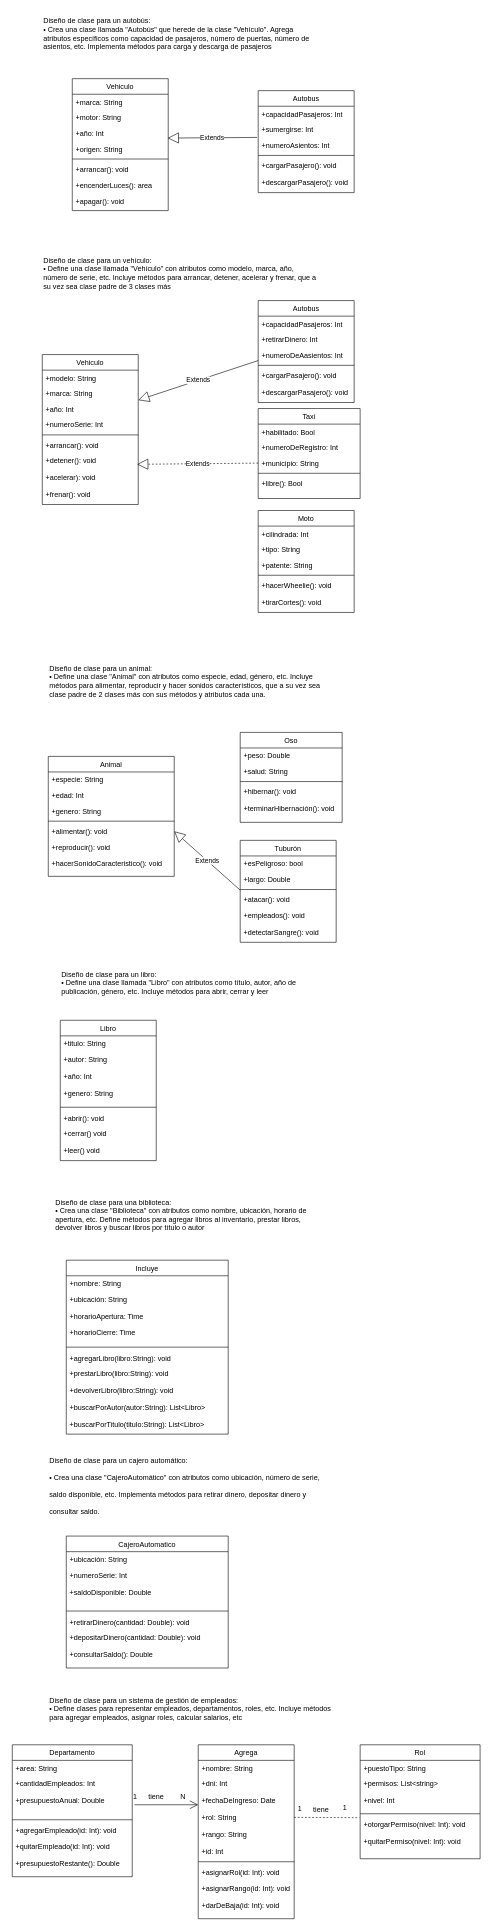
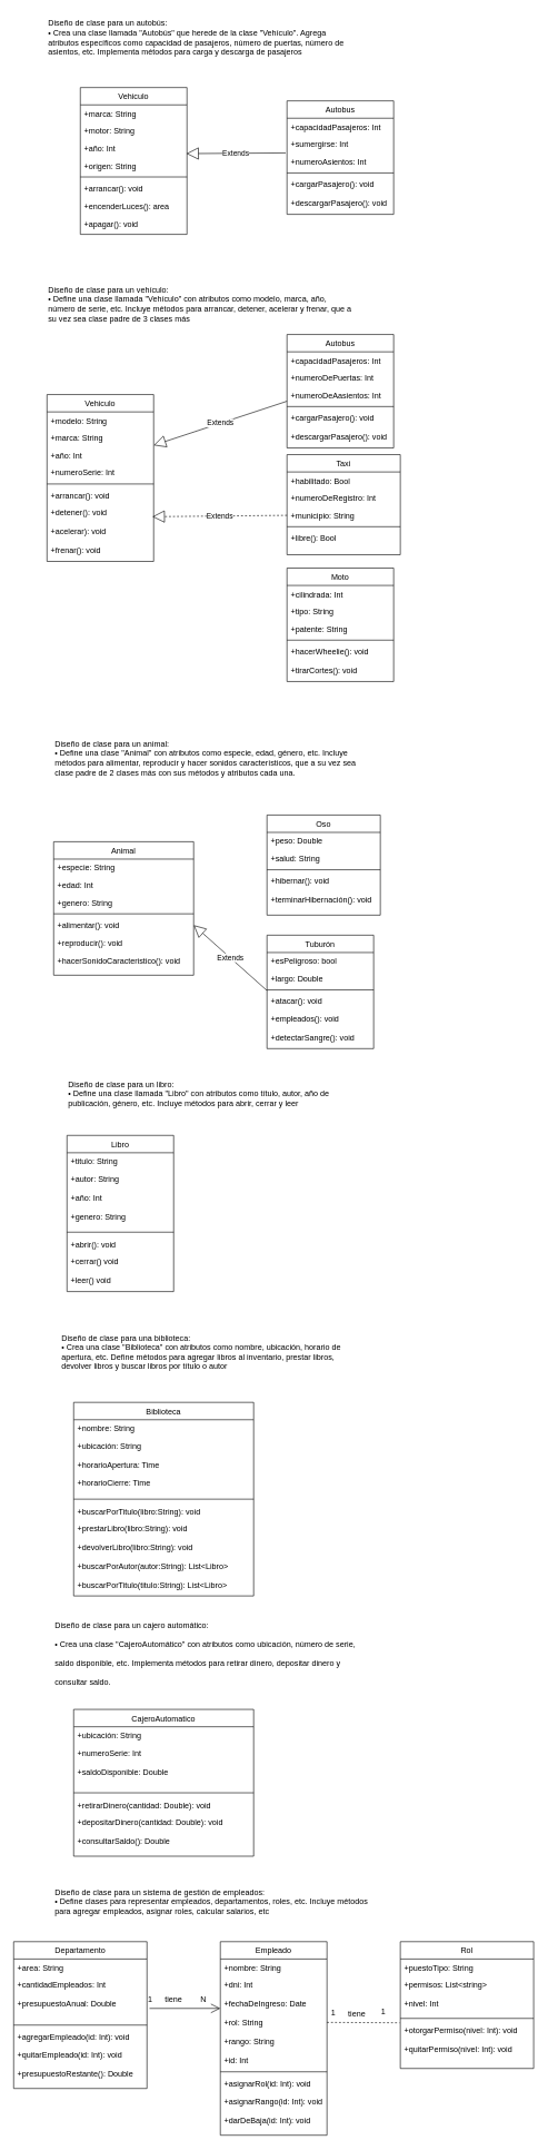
- <mxCell id="29" value="+retirarDinero: Int" style="text;align=left;verticalAlign=top;spacingLeft=4;spacingRight=4;overflow=hidden;rotatable=0;points=[[0,0.5],[1,0.5]];portConstraint=eastwest;rounded=0;shadow=0;html=0;" vertex="1" parent="27"><mxGeometry y="52" width="160" height="26" as="geometry" /></mxCell>
+ <mxCell id="29" value="+numeroDePuertas: Int" style="text;align=left;verticalAlign=top;spacingLeft=4;spacingRight=4;overflow=hidden;rotatable=0;points=[[0,0.5],[1,0.5]];portConstraint=eastwest;rounded=0;shadow=0;html=0;" vertex="1" parent="27"><mxGeometry y="52" width="160" height="26" as="geometry" /></mxCell>
- <mxCell id="75" value="Incluye" style="swimlane;fontStyle=0;align=center;verticalAlign=top;childLayout=stackLayout;horizontal=1;startSize=26;horizontalStack=0;resizeParent=1;resizeLast=0;collapsible=1;marginBottom=0;rounded=0;shadow=0;strokeWidth=1;" vertex="1" parent="1"><mxGeometry x="110" y="2100" width="270" height="290" as="geometry"><mxRectangle x="550" y="140" width="160" height="26" as="alternateBounds" /></mxGeometry></mxCell>
+ <mxCell id="75" value="Biblioteca" style="swimlane;fontStyle=0;align=center;verticalAlign=top;childLayout=stackLayout;horizontal=1;startSize=26;horizontalStack=0;resizeParent=1;resizeLast=0;collapsible=1;marginBottom=0;rounded=0;shadow=0;strokeWidth=1;" vertex="1" parent="1"><mxGeometry x="110" y="2100" width="270" height="290" as="geometry"><mxRectangle x="550" y="140" width="160" height="26" as="alternateBounds" /></mxGeometry></mxCell>
- <mxCell id="79" value="+agregarLibro(libro:String): void" style="text;align=left;verticalAlign=top;spacingLeft=4;spacingRight=4;overflow=hidden;rotatable=0;points=[[0,0.5],[1,0.5]];portConstraint=eastwest;" vertex="1" parent="75"><mxGeometry y="150" width="270" height="26" as="geometry" /></mxCell>
+ <mxCell id="79" value="+buscarPorTitulo(libro:String): void" style="text;align=left;verticalAlign=top;spacingLeft=4;spacingRight=4;overflow=hidden;rotatable=0;points=[[0,0.5],[1,0.5]];portConstraint=eastwest;" vertex="1" parent="75"><mxGeometry y="150" width="270" height="26" as="geometry" /></mxCell>
- <mxCell id="89" value="Agrega" style="swimlane;fontStyle=0;align=center;verticalAlign=top;childLayout=stackLayout;horizontal=1;startSize=26;horizontalStack=0;resizeParent=1;resizeLast=0;collapsible=1;marginBottom=0;rounded=0;shadow=0;strokeWidth=1;" vertex="1" parent="1"><mxGeometry x="330" y="2908" width="160" height="290" as="geometry"><mxRectangle x="550" y="140" width="160" height="26" as="alternateBounds" /></mxGeometry></mxCell>
+ <mxCell id="89" value="Empleado" style="swimlane;fontStyle=0;align=center;verticalAlign=top;childLayout=stackLayout;horizontal=1;startSize=26;horizontalStack=0;resizeParent=1;resizeLast=0;collapsible=1;marginBottom=0;rounded=0;shadow=0;strokeWidth=1;" vertex="1" parent="1"><mxGeometry x="330" y="2908" width="160" height="290" as="geometry"><mxRectangle x="550" y="140" width="160" height="26" as="alternateBounds" /></mxGeometry></mxCell>
